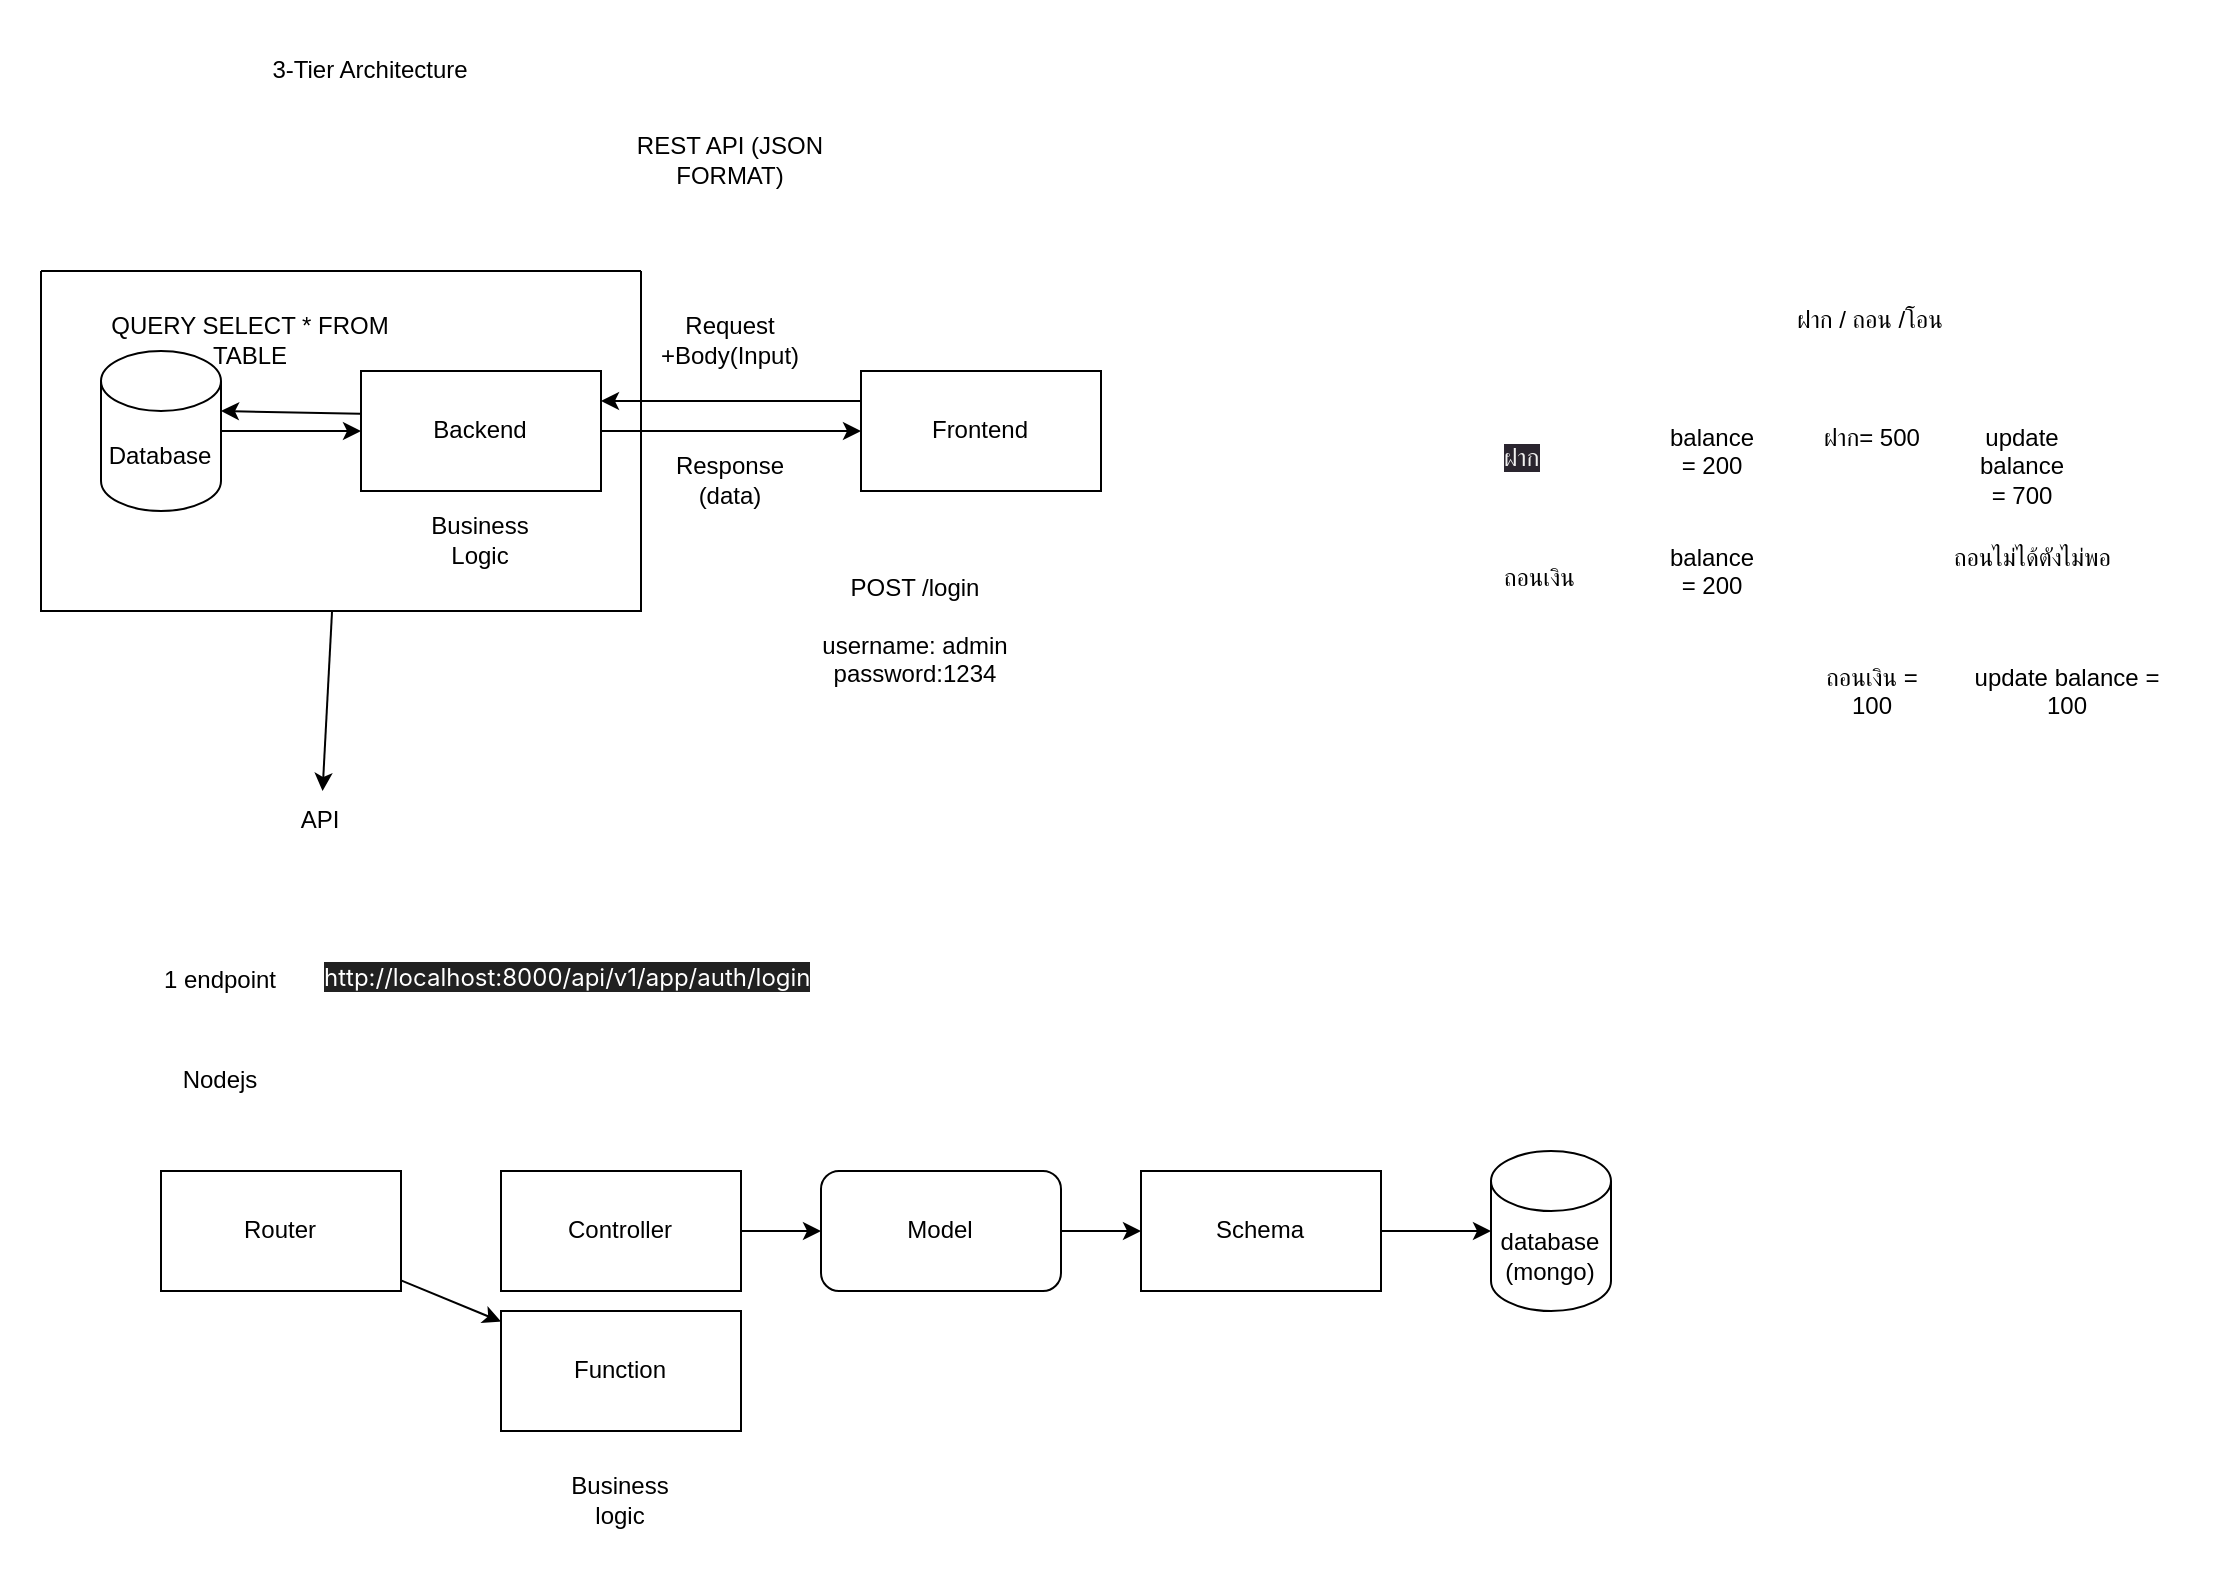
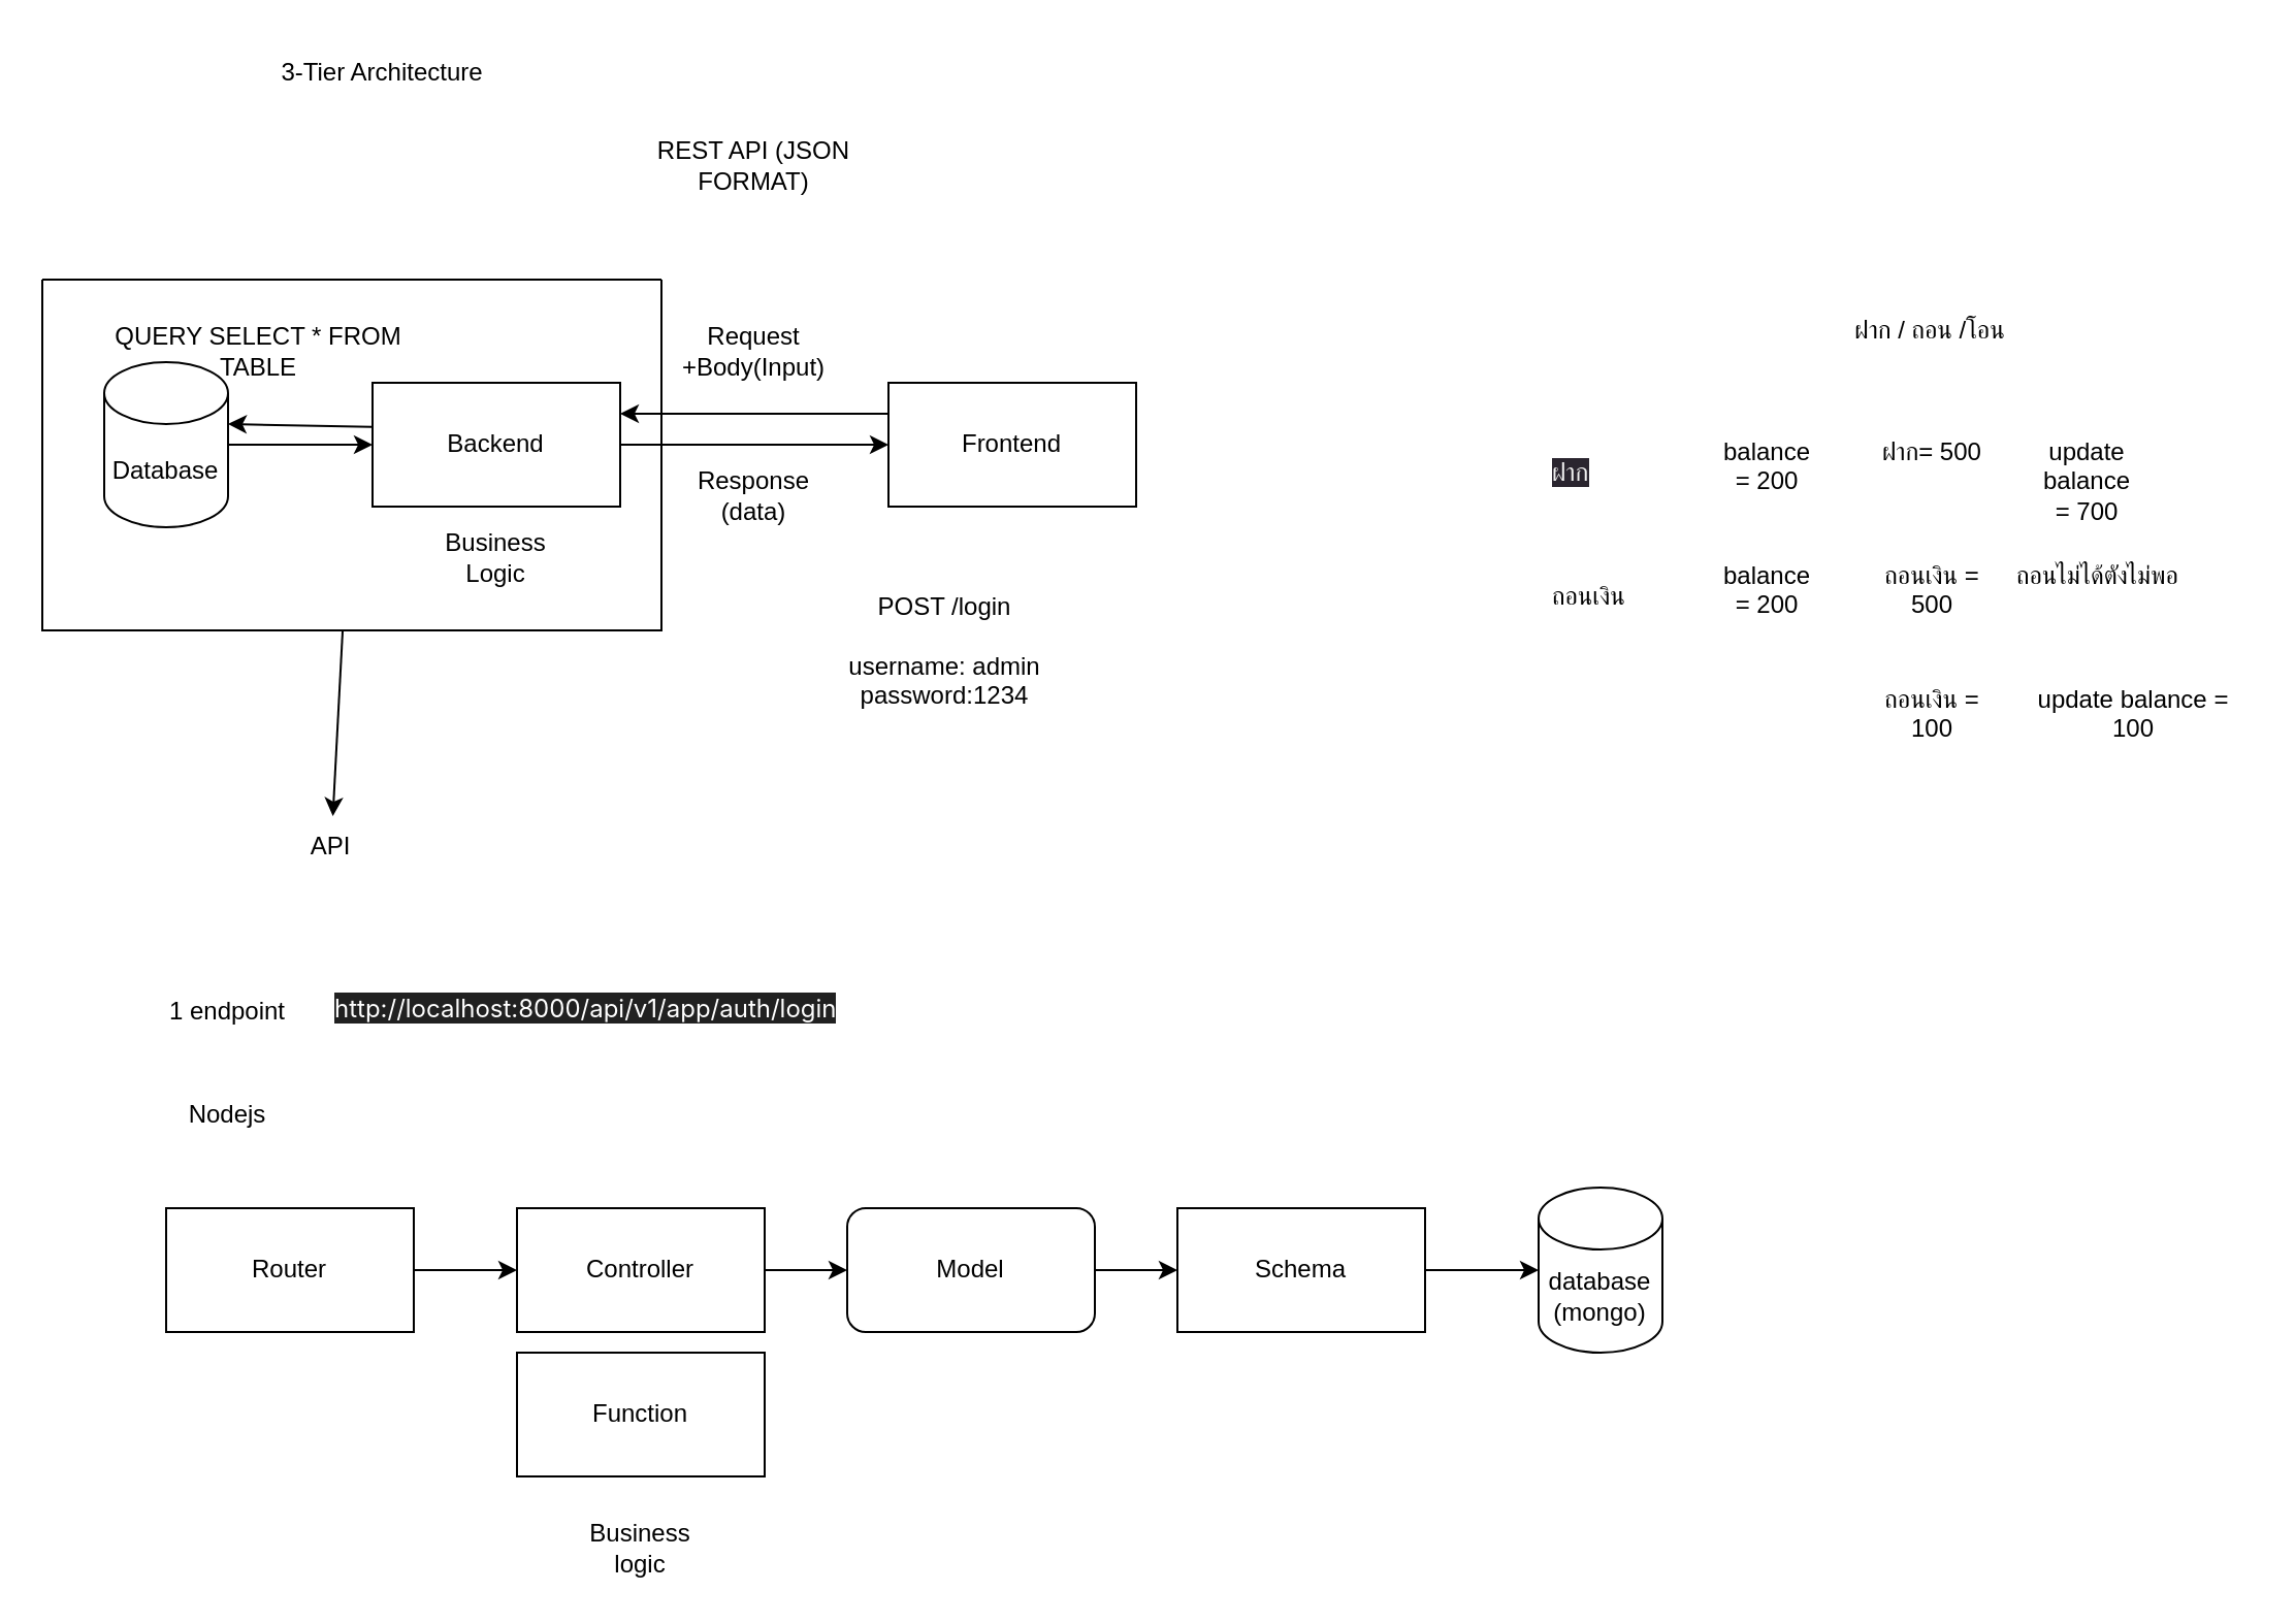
+ <mxCell id="22" value="&lt;div style=&quot;text-align: center;&quot;&gt;&lt;span style=&quot;background-color: initial;&quot;&gt;ถอนเงิน = 500&lt;/span&gt;&lt;/div&gt;" style="text;whiteSpace=wrap;html=1;" vertex="1" parent="1"><mxGeometry x="910" y="265" width="50" height="40" as="geometry" /></mxCell>
- <mxCell id="33" style="edgeStyle=none;html=1;" edge="1" parent="1" source="34" target="38"><mxGeometry relative="1" as="geometry" /></mxCell>
+ <mxCell id="33" style="edgeStyle=none;html=1;" edge="1" parent="1" source="34" target="36"><mxGeometry relative="1" as="geometry" /></mxCell>
